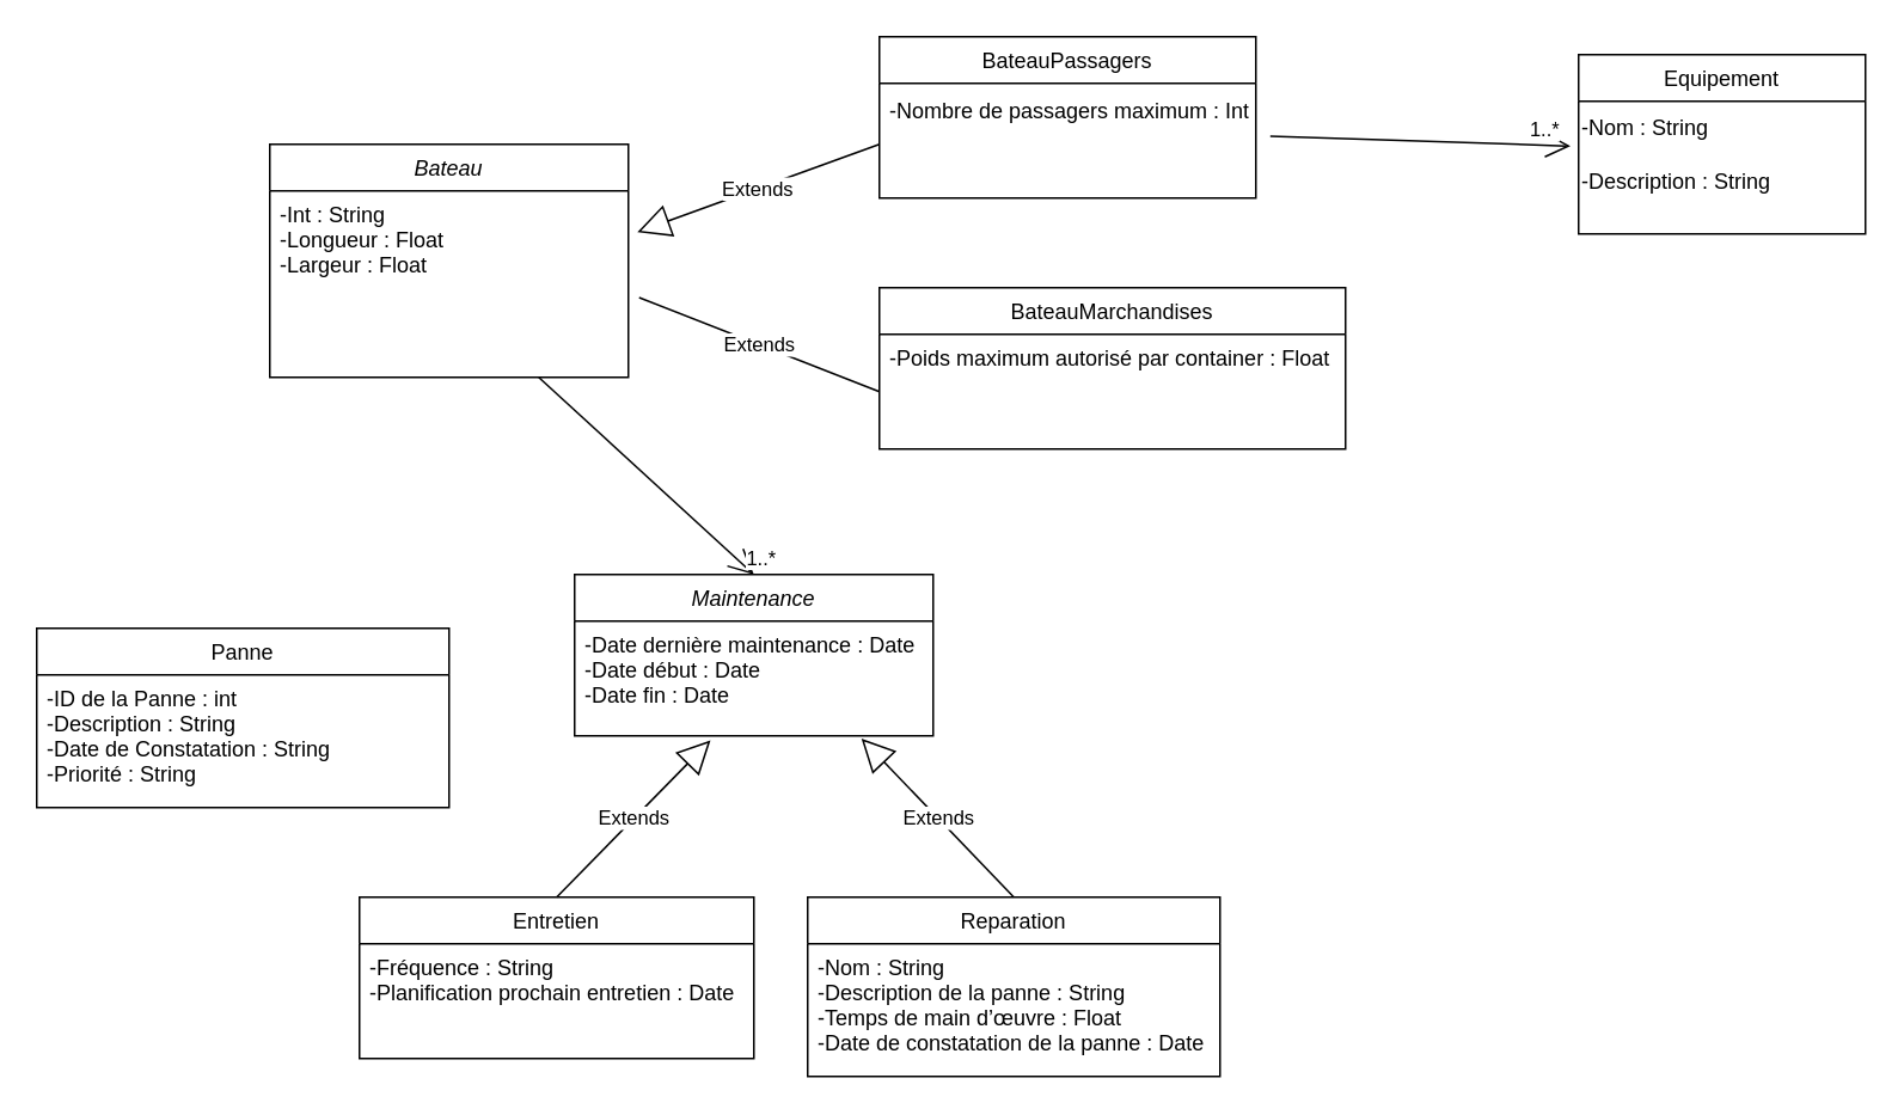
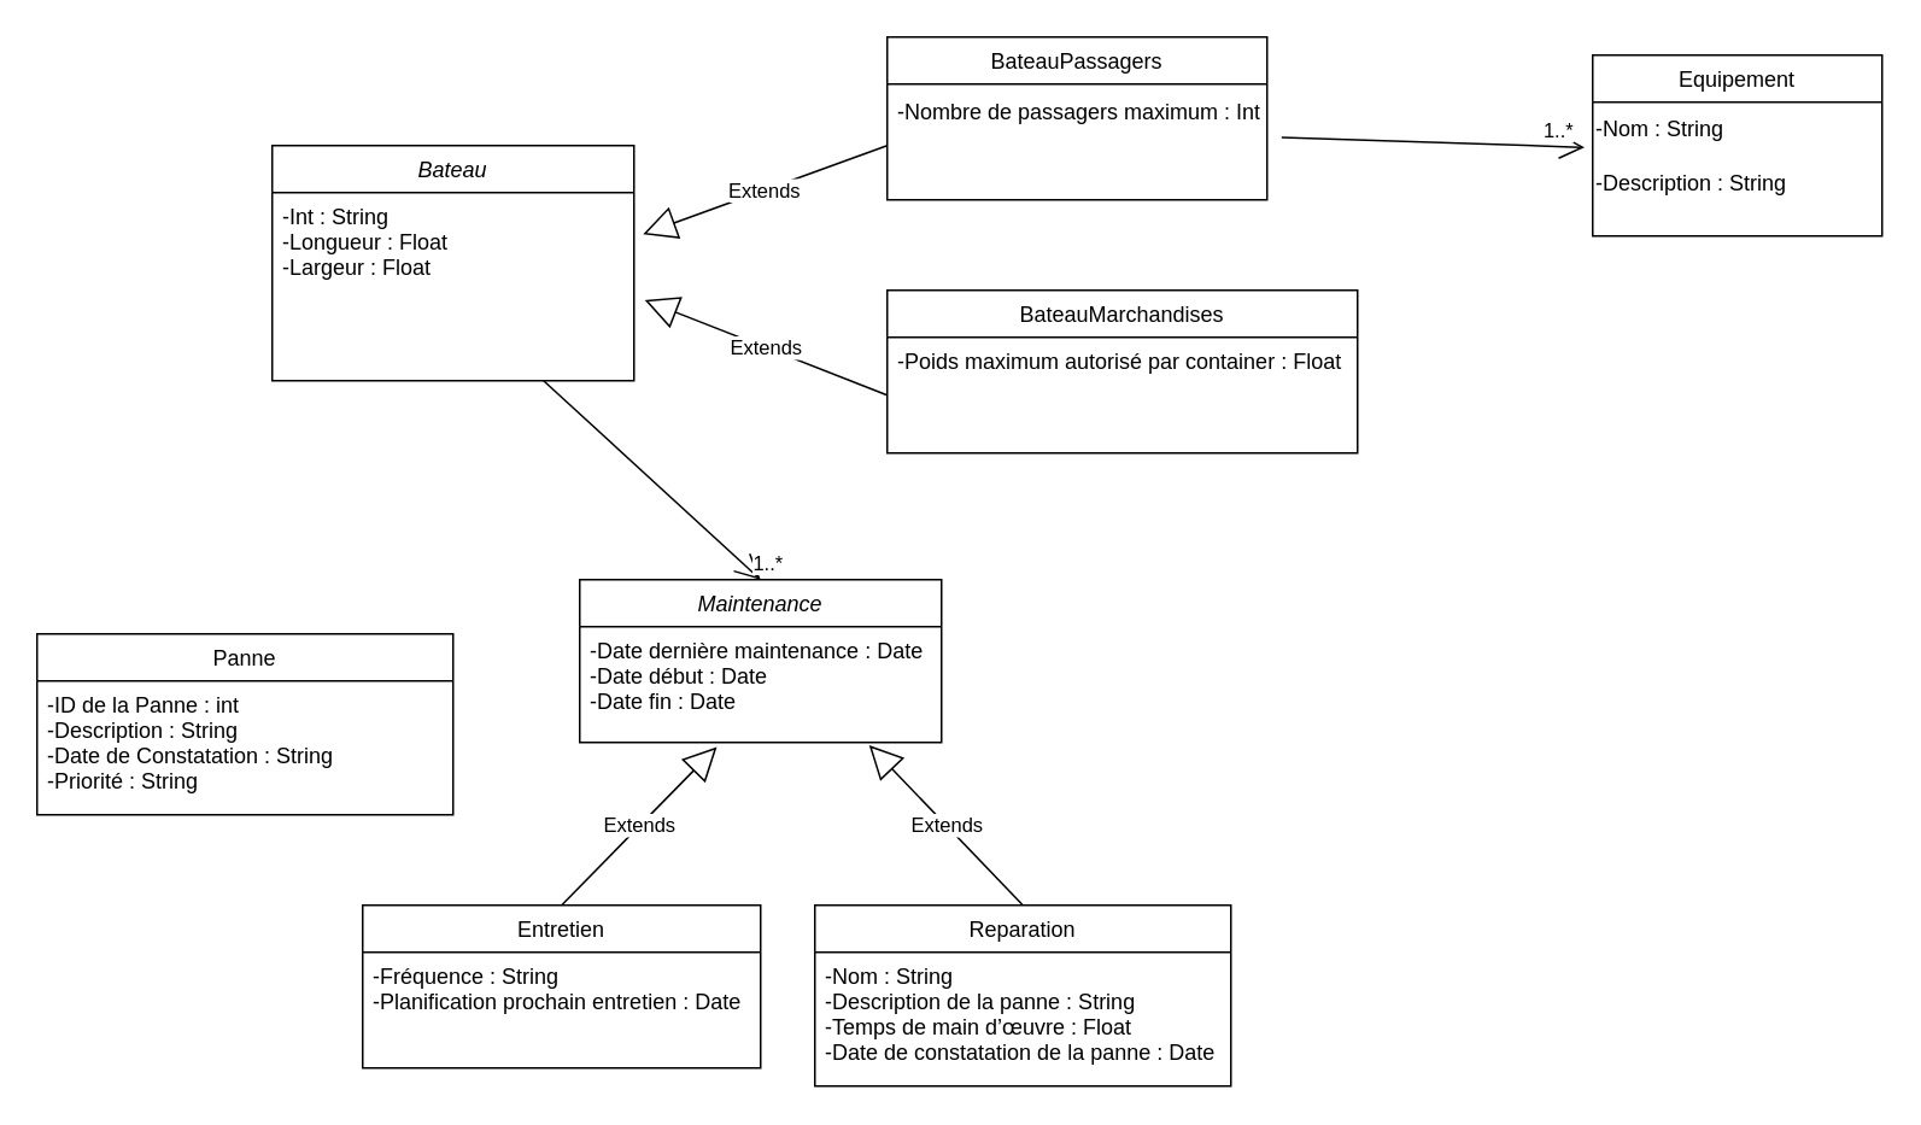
- <mxCell id="13" value="Extends" style="endArrow=none;endSize=16;endFill=0;html=1;rounded=0;exitX=0;exitY=0.5;exitDx=0;exitDy=0;entryX=1.03;entryY=0.607;entryDx=0;entryDy=0;entryPerimeter=0;" edge="1" parent="1" source="11" target="3"><mxGeometry width="160" relative="1" as="geometry"><mxPoint x="500" y="88" as="sourcePoint" /><mxPoint x="365" y="139" as="targetPoint" /></mxGeometry></mxCell>
+ <mxCell id="13" value="Extends" style="endArrow=block;endSize=16;endFill=0;html=1;rounded=0;exitX=0;exitY=0.5;exitDx=0;exitDy=0;entryX=1.03;entryY=0.607;entryDx=0;entryDy=0;entryPerimeter=0;" edge="1" parent="1" source="11" target="3"><mxGeometry width="160" relative="1" as="geometry"><mxPoint x="500" y="88" as="sourcePoint" /><mxPoint x="365" y="139" as="targetPoint" /></mxGeometry></mxCell>
